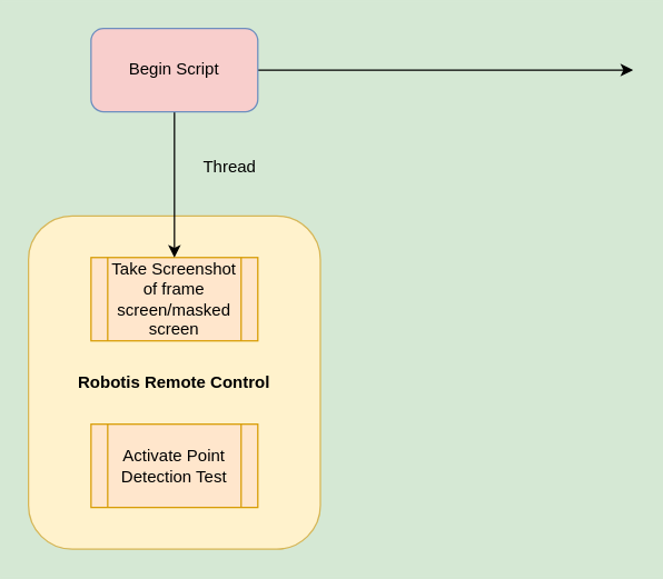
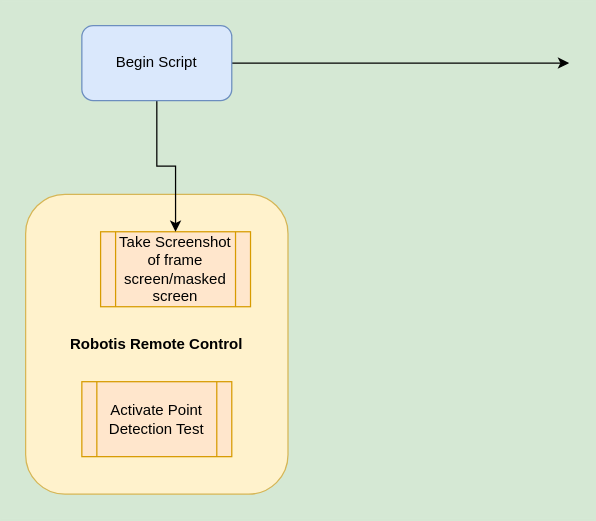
- <mxCell id="7" value="Begin Script" style="rounded=1;whiteSpace=wrap;html=1;fillColor=#f8cecc;strokeColor=#6c8ebf;" parent="1" vertex="1"><mxGeometry x="65" y="20" width="120" height="60" as="geometry" /></mxCell>
+ <mxCell id="7" value="Begin Script" style="rounded=1;whiteSpace=wrap;html=1;fillColor=#dae8fc;strokeColor=#6c8ebf;" parent="1" vertex="1"><mxGeometry x="65" y="20" width="120" height="60" as="geometry" /></mxCell>
- <mxCell id="8" value="Thread" style="text;html=1;strokeColor=none;fillColor=none;align=center;verticalAlign=middle;whiteSpace=wrap;rounded=0;" parent="1" vertex="1"><mxGeometry x="145" y="110" width="40" height="20" as="geometry" /></mxCell>
- <mxCell id="3" value="Take Screenshot of frame screen/masked screen" style="shape=process;whiteSpace=wrap;html=1;backgroundOutline=1;fillColor=#ffe6cc;strokeColor=#d79b00;" parent="1" vertex="1"><mxGeometry x="65" y="185" width="120" height="60" as="geometry" /></mxCell>
+ <mxCell id="3" value="Take Screenshot of frame screen/masked screen" style="shape=process;whiteSpace=wrap;html=1;backgroundOutline=1;fillColor=#ffe6cc;strokeColor=#d79b00;" parent="1" vertex="1"><mxGeometry x="80" y="185" width="120" height="60" as="geometry" /></mxCell>
